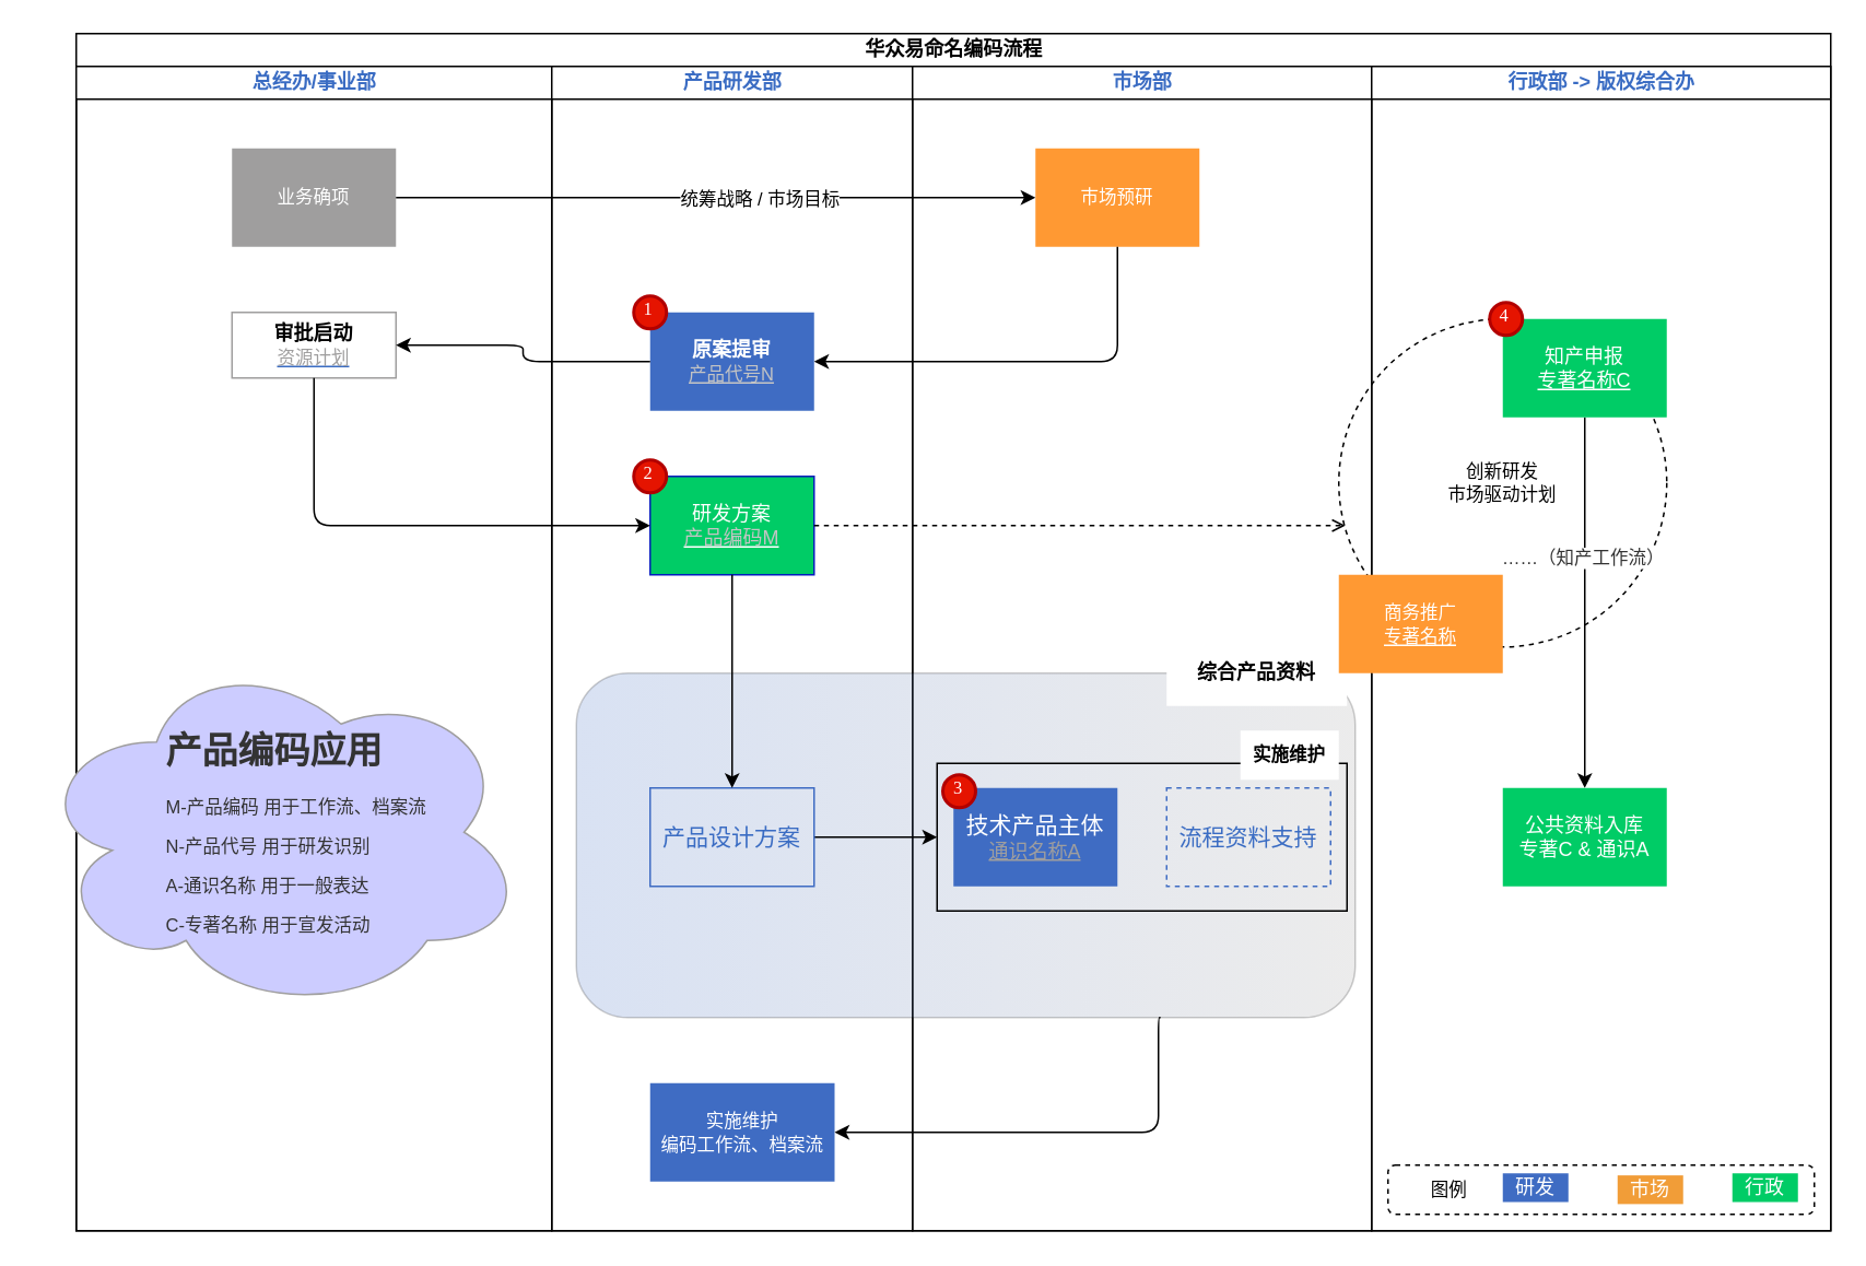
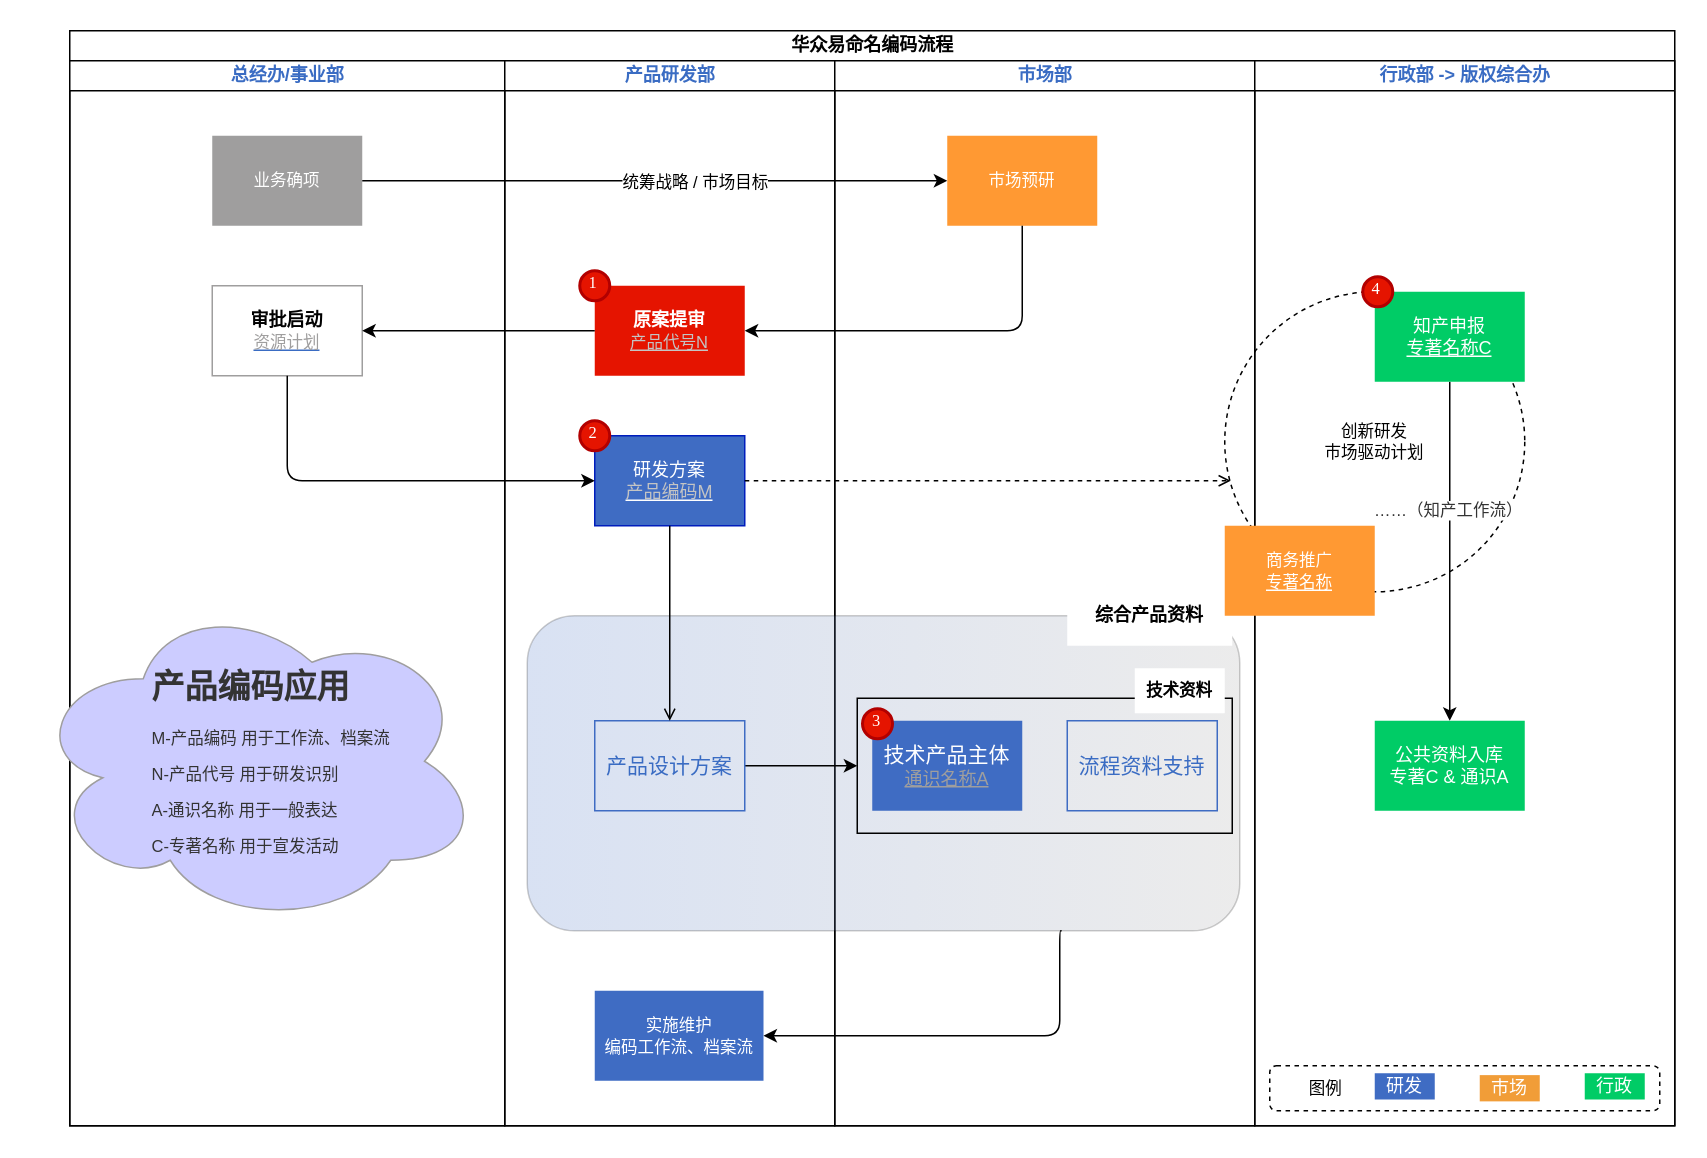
- <mxCell id="5" value="&lt;b style=&quot;&quot;&gt;&lt;font color=&quot;#000000&quot;&gt;审批启动&lt;/font&gt;&lt;/b&gt;&lt;br&gt;&lt;u style=&quot;&quot;&gt;&lt;font color=&quot;#9f9e9e&quot; style=&quot;font-size: 11px;&quot;&gt;资源计划&lt;/font&gt;&lt;/u&gt;" style="rounded=0;whiteSpace=wrap;html=1;fontColor=#3A6CC3;fillColor=none;strokeColor=#9F9E9E;" vertex="1" parent="3"><mxGeometry x="95" y="150" width="100" height="40" as="geometry" /></mxCell>
+ <mxCell id="5" value="&lt;b style=&quot;&quot;&gt;&lt;font color=&quot;#000000&quot;&gt;审批启动&lt;/font&gt;&lt;/b&gt;&lt;br&gt;&lt;u style=&quot;&quot;&gt;&lt;font color=&quot;#9f9e9e&quot; style=&quot;font-size: 11px;&quot;&gt;资源计划&lt;/font&gt;&lt;/u&gt;" style="rounded=0;whiteSpace=wrap;html=1;fontColor=#3A6CC3;fillColor=none;strokeColor=#9F9E9E;" vertex="1" parent="3"><mxGeometry x="95" y="150" width="100" height="60" as="geometry" /></mxCell>
- <mxCell id="12" value="&lt;font color=&quot;#ffffff&quot;&gt;&lt;b&gt;原案提审&lt;/b&gt;&lt;/font&gt;&lt;br&gt;&lt;font color=&quot;#c4c4c4&quot; style=&quot;font-size: 11px;&quot;&gt;&lt;u&gt;产品代号N&lt;/u&gt;&lt;/font&gt;" style="rounded=0;whiteSpace=wrap;html=1;fontColor=#3A6CC3;fillColor=#3F6CC3;strokeColor=none;" vertex="1" parent="11"><mxGeometry x="60" y="150" width="100" height="60" as="geometry" /></mxCell>
+ <mxCell id="12" value="&lt;font color=&quot;#ffffff&quot;&gt;&lt;b&gt;原案提审&lt;/b&gt;&lt;/font&gt;&lt;br&gt;&lt;font color=&quot;#c4c4c4&quot; style=&quot;font-size: 11px;&quot;&gt;&lt;u&gt;产品代号N&lt;/u&gt;&lt;/font&gt;" style="rounded=0;whiteSpace=wrap;html=1;fontColor=#3A6CC3;fillColor=#e51400;strokeColor=none;" vertex="1" parent="11"><mxGeometry x="60" y="150" width="100" height="60" as="geometry" /></mxCell>
- <mxCell id="13" value="研发方案&lt;br&gt;&lt;u style=&quot;&quot;&gt;&lt;font color=&quot;#c4c4c4&quot;&gt;产品编码M&lt;/font&gt;&lt;/u&gt;" style="rounded=0;whiteSpace=wrap;html=1;fillColor=#00cc66;strokeColor=#001DBC;fontColor=#ffffff;" vertex="1" parent="11"><mxGeometry x="60" y="250" width="100" height="60" as="geometry" /></mxCell>
+ <mxCell id="13" value="研发方案&lt;br&gt;&lt;u style=&quot;&quot;&gt;&lt;font color=&quot;#c4c4c4&quot;&gt;产品编码M&lt;/font&gt;&lt;/u&gt;" style="rounded=0;whiteSpace=wrap;html=1;fillColor=#3F6CC3;strokeColor=#001DBC;fontColor=#ffffff;" vertex="1" parent="11"><mxGeometry x="60" y="250" width="100" height="60" as="geometry" /></mxCell>
- <mxCell id="22" value="&lt;b&gt;实施维护&lt;/b&gt;" style="rounded=0;whiteSpace=wrap;html=1;shadow=0;glass=0;labelBackgroundColor=#ffffff;sketch=0;strokeColor=none;fontSize=11;fontColor=#000000;fillColor=default;gradientColor=none;" vertex="1" parent="17"><mxGeometry x="200" y="405" width="60" height="30" as="geometry" /></mxCell>
+ <mxCell id="22" value="&lt;b&gt;技术资料&lt;/b&gt;" style="rounded=0;whiteSpace=wrap;html=1;shadow=0;glass=0;labelBackgroundColor=#ffffff;sketch=0;strokeColor=none;fontSize=11;fontColor=#000000;fillColor=default;gradientColor=none;" vertex="1" parent="17"><mxGeometry x="200" y="405" width="60" height="30" as="geometry" /></mxCell>
- <mxCell id="43" style="edgeStyle=orthogonalEdgeStyle;html=1;exitX=0.5;exitY=1;exitDx=0;exitDy=0;entryX=0.5;entryY=0;entryDx=0;entryDy=0;fontSize=11;fontColor=#000000;elbow=vertical;" edge="1" parent="2" source="13" target="26"><mxGeometry relative="1" as="geometry" /></mxCell>
+ <mxCell id="43" style="edgeStyle=orthogonalEdgeStyle;html=1;exitX=0.5;exitY=1;exitDx=0;exitDy=0;entryX=0.5;entryY=0;entryDx=0;entryDy=0;fontSize=11;fontColor=#000000;elbow=vertical;endArrow=open;" edge="1" parent="2" source="13" target="26"><mxGeometry relative="1" as="geometry" /></mxCell>
- <mxCell id="21" value="&lt;span style=&quot;font-size: 14px;&quot;&gt;流程资料支持&lt;/span&gt;" style="rounded=0;whiteSpace=wrap;html=1;fontColor=#3A6CC3;fillColor=none;strokeColor=#3F6CC3;dashed=1;" vertex="1" parent="17"><mxGeometry x="155" y="440" width="100" height="60" as="geometry" /></mxCell>
+ <mxCell id="21" value="&lt;span style=&quot;font-size: 14px;&quot;&gt;流程资料支持&lt;/span&gt;" style="rounded=0;whiteSpace=wrap;html=1;fontColor=#3A6CC3;fillColor=none;strokeColor=#3F6CC3;" vertex="1" parent="17"><mxGeometry x="155" y="440" width="100" height="60" as="geometry" /></mxCell>
